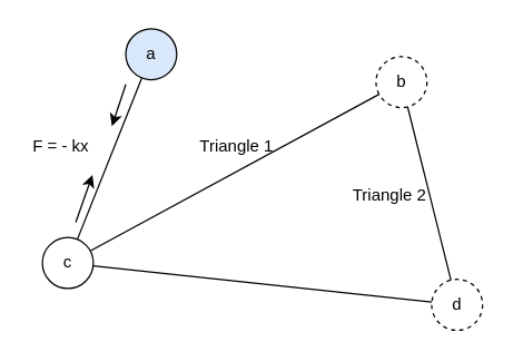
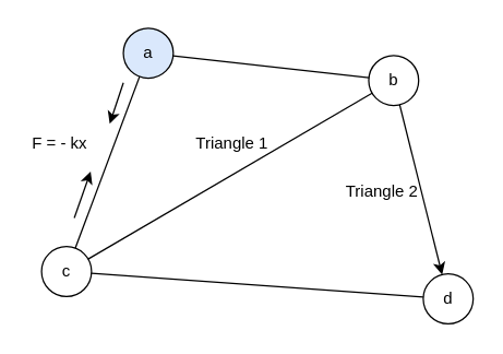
+ <mxCell id="8" value="" style="endArrow=none;html=1;rounded=0;" edge="1" parent="1" source="2" target="5"><mxGeometry width="50" height="50" relative="1" as="geometry"><mxPoint x="130" y="40" as="sourcePoint" /><mxPoint x="430.007" y="93.482" as="targetPoint" /></mxGeometry></mxCell>
- <mxCell id="5" value="b" style="ellipse;whiteSpace=wrap;html=1;aspect=fixed;dashed=1;" vertex="1" parent="1"><mxGeometry x="270" y="40" width="36.633" height="36.633" as="geometry" /></mxCell>
+ <mxCell id="5" value="b" style="ellipse;whiteSpace=wrap;html=1;aspect=fixed;" vertex="1" parent="1"><mxGeometry x="270" y="40" width="36.633" height="36.633" as="geometry" /></mxCell>
- <mxCell id="4" value="c" style="ellipse;whiteSpace=wrap;html=1;aspect=fixed;" vertex="1" parent="1"><mxGeometry x="30" y="170" width="36.633" height="36.633" as="geometry" /></mxCell>
+ <mxCell id="4" value="c" style="ellipse;whiteSpace=wrap;html=1;aspect=fixed;" vertex="1" parent="1"><mxGeometry x="30" y="180" width="36.633" height="36.633" as="geometry" /></mxCell>
- <mxCell id="10" value="" style="endArrow=none;html=1;rounded=0;" edge="1" parent="1" source="5" target="3"><mxGeometry width="50" height="50" relative="1" as="geometry"><mxPoint x="349.993" y="126.516" as="sourcePoint" /><mxPoint x="670.527" y="180.002" as="targetPoint" /></mxGeometry></mxCell>
+ <mxCell id="10" value="" style="endArrow=classic;html=1;rounded=0;" edge="1" parent="1" source="5" target="3"><mxGeometry width="50" height="50" relative="1" as="geometry"><mxPoint x="349.993" y="126.516" as="sourcePoint" /><mxPoint x="670.527" y="180.002" as="targetPoint" /></mxGeometry></mxCell>
- <mxCell id="3" value="d" style="ellipse;whiteSpace=wrap;html=1;aspect=fixed;dashed=1;" vertex="1" parent="1"><mxGeometry x="310" y="200" width="36.633" height="36.633" as="geometry" /></mxCell>
+ <mxCell id="3" value="d" style="ellipse;whiteSpace=wrap;html=1;aspect=fixed;" vertex="1" parent="1"><mxGeometry x="310" y="200" width="36.633" height="36.633" as="geometry" /></mxCell>
